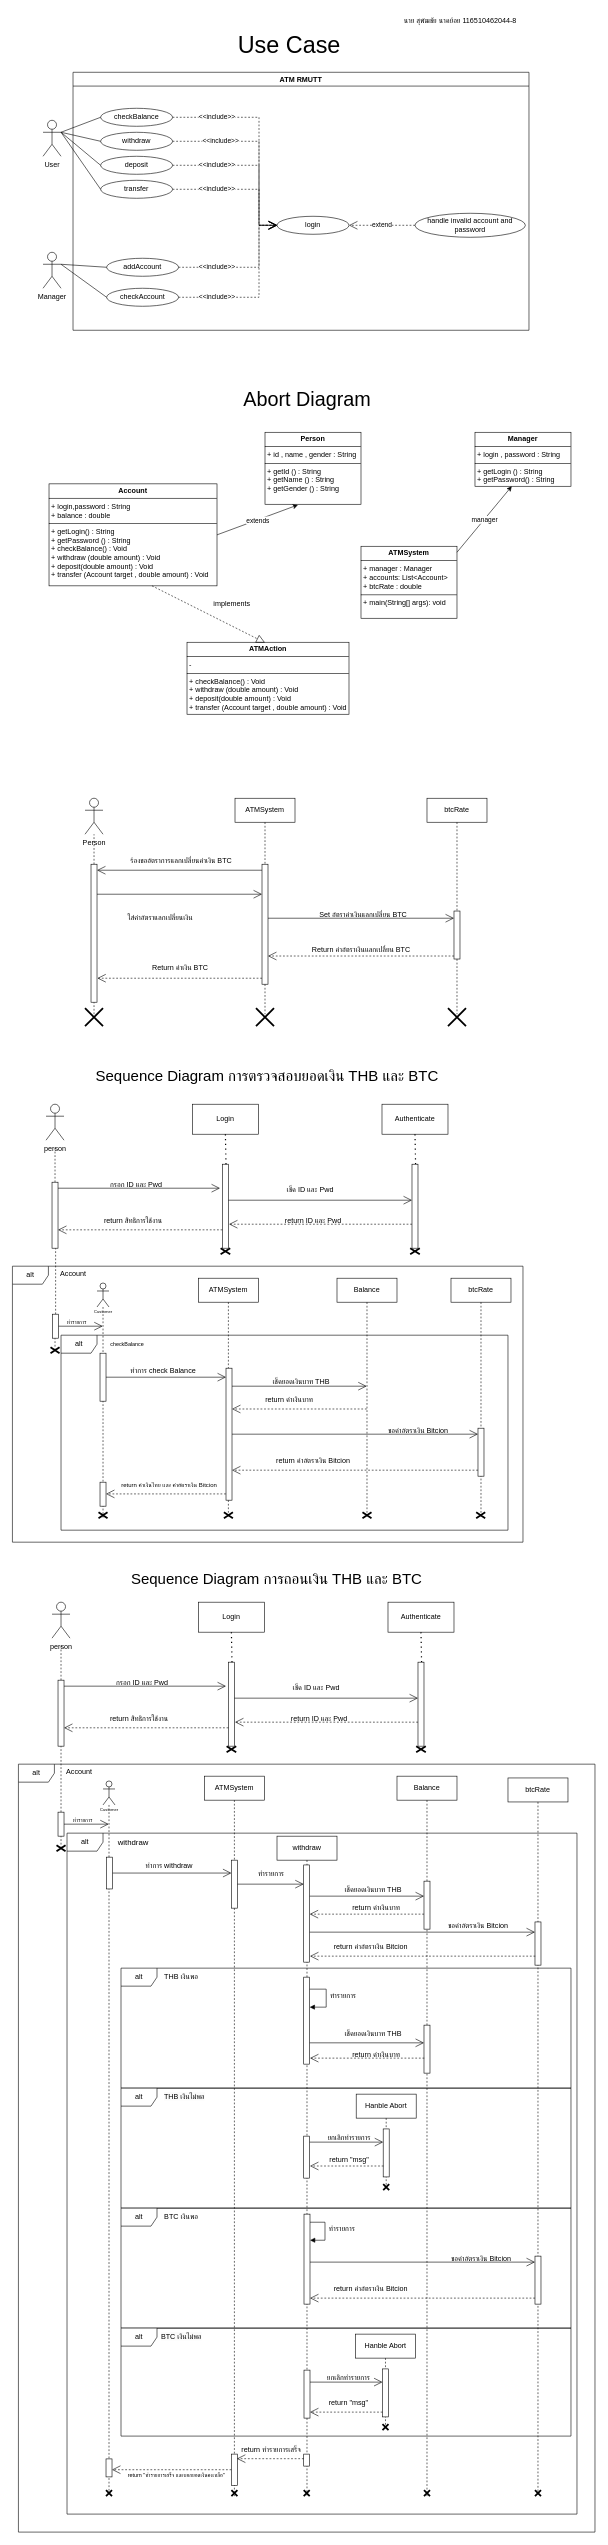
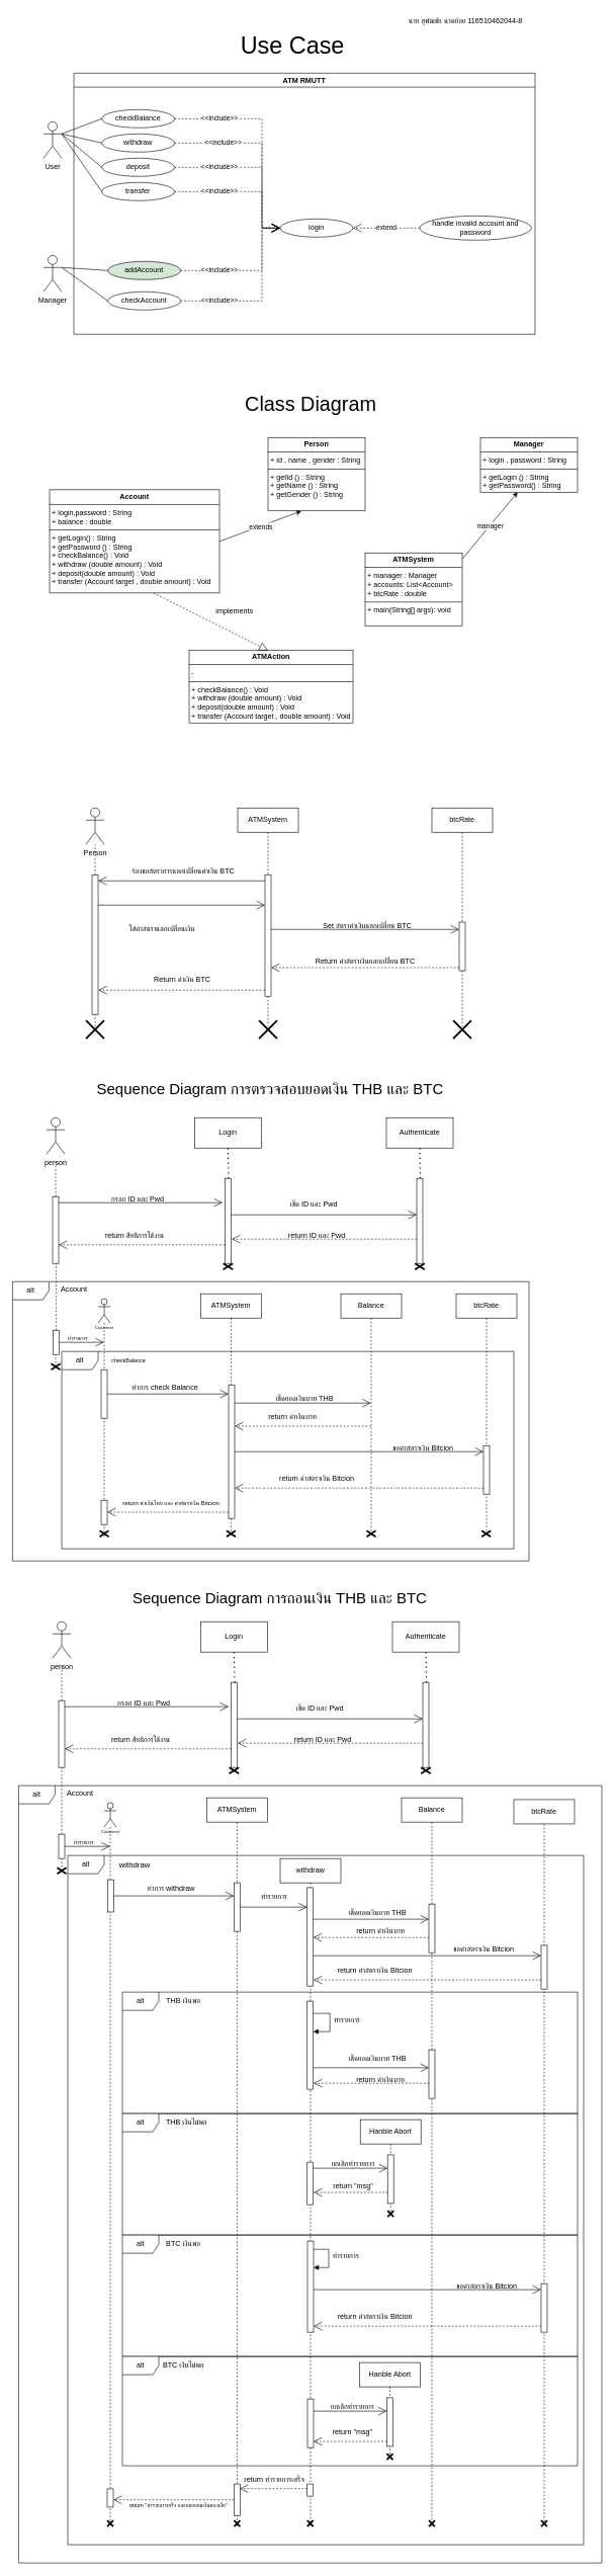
- <mxCell id="20" value="addAccount" style="ellipse;whiteSpace=wrap;html=1;" parent="13" vertex="1"><mxGeometry x="56" y="310" width="120" height="30" as="geometry" /></mxCell>
+ <mxCell id="20" value="addAccount" style="ellipse;whiteSpace=wrap;html=1;fillColor=#d5e8d4;" parent="13" vertex="1"><mxGeometry x="56" y="310" width="120" height="30" as="geometry" /></mxCell>
- <mxCell id="39" value="&lt;font style=&quot;font-size: 33px;&quot;&gt;Abort Diagram&lt;/font&gt;" style="text;html=1;align=center;verticalAlign=middle;resizable=0;points=[];autosize=1;strokeColor=none;fillColor=none;" parent="1" vertex="1"><mxGeometry x="391" y="640" width="240" height="50" as="geometry" /></mxCell>
+ <mxCell id="39" value="&lt;font style=&quot;font-size: 33px;&quot;&gt;Class Diagram&lt;/font&gt;" style="text;html=1;align=center;verticalAlign=middle;resizable=0;points=[];autosize=1;strokeColor=none;fillColor=none;" parent="1" vertex="1"><mxGeometry x="391" y="640" width="240" height="50" as="geometry" /></mxCell>
